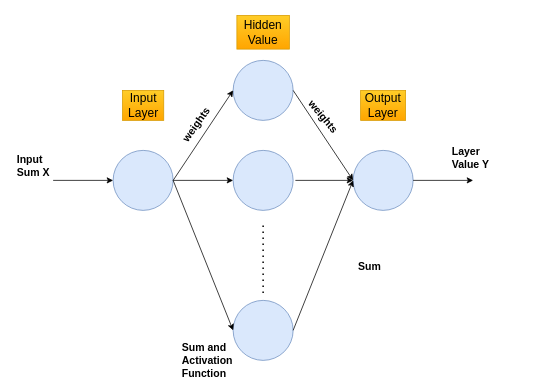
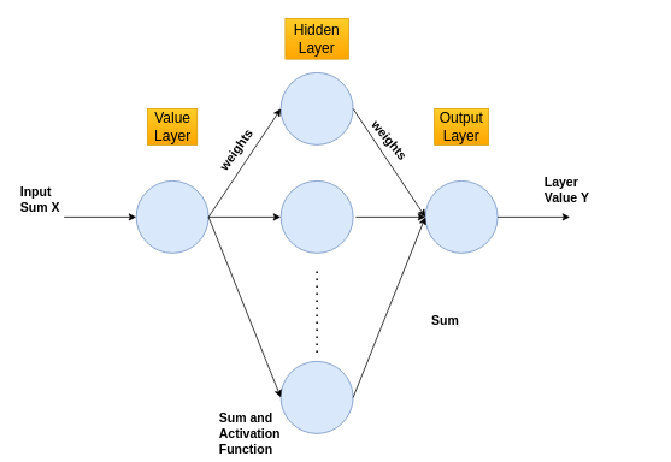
- <mxCell id="17" value="Hidden&lt;br&gt;Value" style="text;html=1;strokeColor=#d79b00;fillColor=#ffcd28;align=center;verticalAlign=middle;whiteSpace=wrap;rounded=0;labelBackgroundColor=none;fontSize=16;gradientColor=#ffa500;" vertex="1" parent="1"><mxGeometry x="315" y="20" width="70" height="45" as="geometry" /></mxCell>
+ <mxCell id="17" value="Hidden&lt;br&gt;Layer" style="text;html=1;strokeColor=#d79b00;fillColor=#ffcd28;align=center;verticalAlign=middle;whiteSpace=wrap;rounded=0;labelBackgroundColor=none;fontSize=16;gradientColor=#ffa500;" vertex="1" parent="1"><mxGeometry x="315" y="20" width="70" height="45" as="geometry" /></mxCell>
- <mxCell id="6" value="Input Layer" style="text;html=1;strokeColor=#d79b00;fillColor=#ffcd28;align=center;verticalAlign=middle;whiteSpace=wrap;rounded=0;labelBackgroundColor=none;fontSize=16;gradientColor=#ffa500;" vertex="1" parent="1"><mxGeometry x="162.5" y="120" width="55" height="40" as="geometry" /></mxCell>
+ <mxCell id="6" value="Value Layer" style="text;html=1;strokeColor=#d79b00;fillColor=#ffcd28;align=center;verticalAlign=middle;whiteSpace=wrap;rounded=0;labelBackgroundColor=none;fontSize=16;gradientColor=#ffa500;" vertex="1" parent="1"><mxGeometry x="162.5" y="120" width="55" height="40" as="geometry" /></mxCell>
